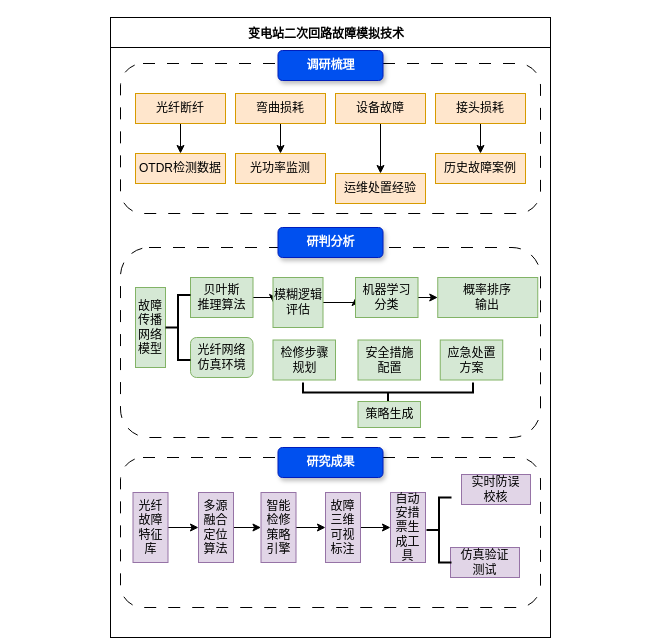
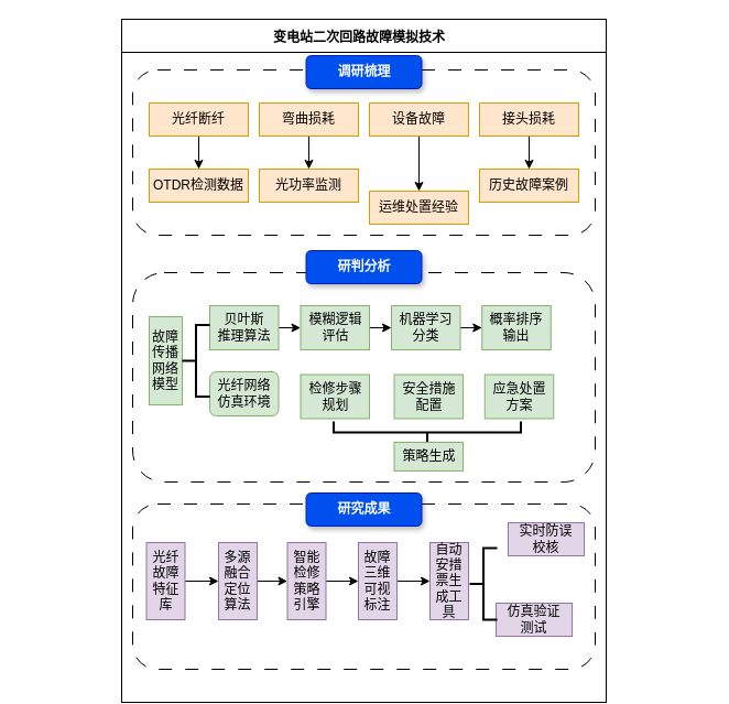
- <mxCell id="30" value="&lt;div&gt;概率排序&lt;/div&gt;&lt;div&gt;输出&lt;/div&gt;" style="rounded=0;whiteSpace=wrap;html=1;fillColor=#d5e8d4;strokeColor=#82b366;" vertex="1" parent="1"><mxGeometry x="437.25" y="277" width="100" height="40" as="geometry" /></mxCell>
+ <mxCell id="30" value="&lt;div&gt;概率排序&lt;/div&gt;&lt;div&gt;输出&lt;/div&gt;" style="rounded=0;whiteSpace=wrap;html=1;fillColor=#d5e8d4;strokeColor=#82b366;" vertex="1" parent="1"><mxGeometry x="437.25" y="277" width="62.5" height="40" as="geometry" /></mxCell>
- <mxCell id="27" value="&lt;div&gt;模糊逻辑&lt;/div&gt;&lt;div&gt;评估&lt;/div&gt;" style="rounded=0;whiteSpace=wrap;html=1;fillColor=#d5e8d4;strokeColor=#82b366;" vertex="1" parent="1"><mxGeometry x="272.5" y="277" width="50" height="50" as="geometry" /></mxCell>
+ <mxCell id="27" value="&lt;div&gt;模糊逻辑&lt;/div&gt;&lt;div&gt;评估&lt;/div&gt;" style="rounded=0;whiteSpace=wrap;html=1;fillColor=#d5e8d4;strokeColor=#82b366;" vertex="1" parent="1"><mxGeometry x="272.5" y="277" width="62.5" height="40" as="geometry" /></mxCell>
